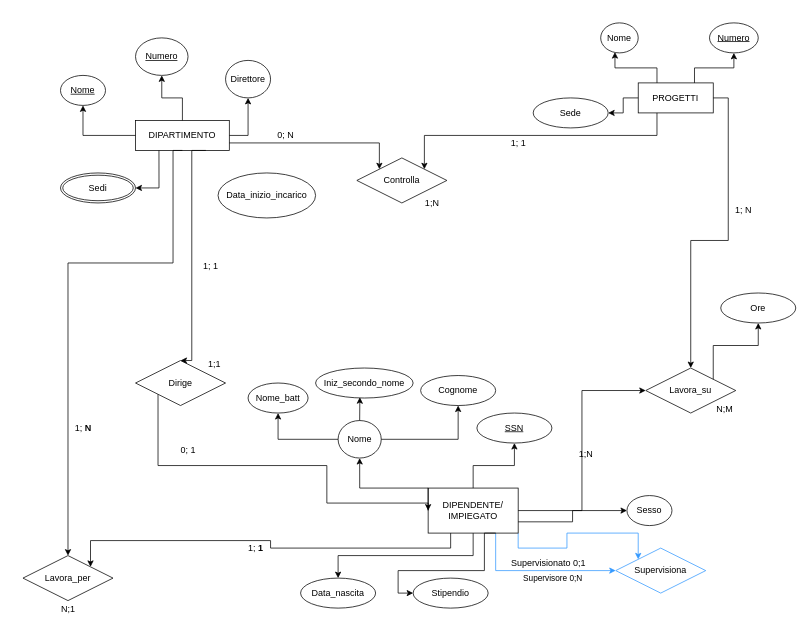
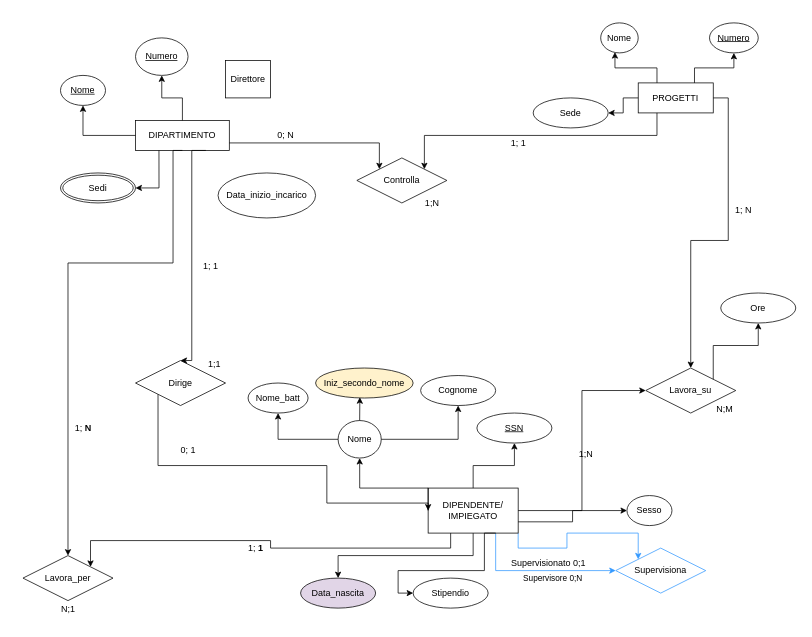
- <mxCell id="5" value="Direttore" style="ellipse;whiteSpace=wrap;html=1;align=center;" vertex="1" parent="3"><mxGeometry x="220" y="30" width="60" height="50" as="geometry" /></mxCell>
+ <mxCell id="5" value="Direttore" style="whiteSpace=wrap;html=1;align=center;rounded=0;" vertex="1" parent="3"><mxGeometry x="220" y="30" width="60" height="50" as="geometry" /></mxCell>
- <mxCell id="6" style="edgeStyle=orthogonalEdgeStyle;rounded=0;orthogonalLoop=1;jettySize=auto;html=1;exitX=1;exitY=0.5;exitDx=0;exitDy=0;entryX=0.5;entryY=1;entryDx=0;entryDy=0;" edge="1" parent="3" source="4" target="5"><mxGeometry relative="1" as="geometry" /></mxCell>
- <mxCell id="33" value="Iniz_secondo_nome" style="ellipse;whiteSpace=wrap;html=1;align=center;" vertex="1" parent="23"><mxGeometry x="100" width="130" height="40" as="geometry" /></mxCell>
+ <mxCell id="33" value="Iniz_secondo_nome" style="ellipse;whiteSpace=wrap;html=1;align=center;fillColor=#fff2cc;" vertex="1" parent="23"><mxGeometry x="100" width="130" height="40" as="geometry" /></mxCell>
- <mxCell id="43" value="Data_nascita" style="ellipse;whiteSpace=wrap;html=1;align=center;" vertex="1" parent="23"><mxGeometry x="80" y="280" width="100" height="40" as="geometry" /></mxCell>
+ <mxCell id="43" value="Data_nascita" style="ellipse;whiteSpace=wrap;html=1;align=center;fillColor=#e1d5e7;" vertex="1" parent="23"><mxGeometry x="80" y="280" width="100" height="40" as="geometry" /></mxCell>
